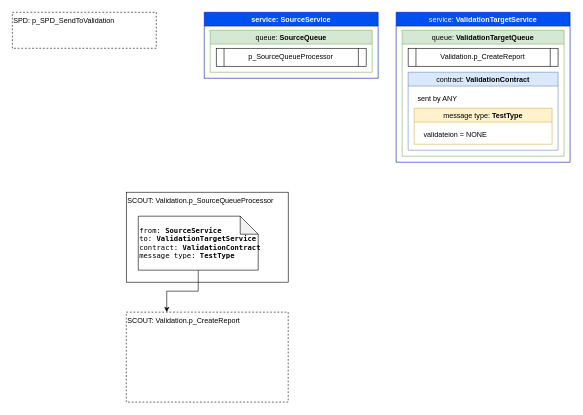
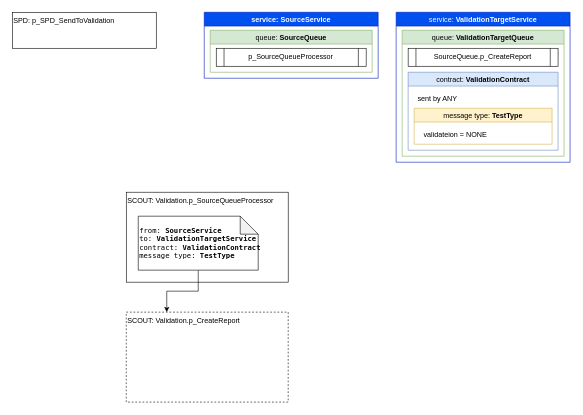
- <mxCell id="2" value="SPD: p_SPD_SendToValidation" style="rounded=0;whiteSpace=wrap;html=1;align=left;verticalAlign=top;dashed=1;" parent="1" vertex="1"><mxGeometry x="20" y="20" width="240" height="60" as="geometry" /></mxCell>
+ <mxCell id="2" value="SPD: p_SPD_SendToValidation" style="rounded=0;whiteSpace=wrap;html=1;align=left;verticalAlign=top;" parent="1" vertex="1"><mxGeometry x="20" y="20" width="240" height="60" as="geometry" /></mxCell>
- <mxCell id="13" value="Validation.p_CreateReport" style="shape=process;whiteSpace=wrap;html=1;backgroundOutline=1;size=0.053;" parent="7" vertex="1"><mxGeometry x="10" y="30" width="250" height="30" as="geometry" /></mxCell>
+ <mxCell id="13" value="SourceQueue.p_CreateReport" style="shape=process;whiteSpace=wrap;html=1;backgroundOutline=1;size=0.053;" parent="7" vertex="1"><mxGeometry x="10" y="30" width="250" height="30" as="geometry" /></mxCell>
